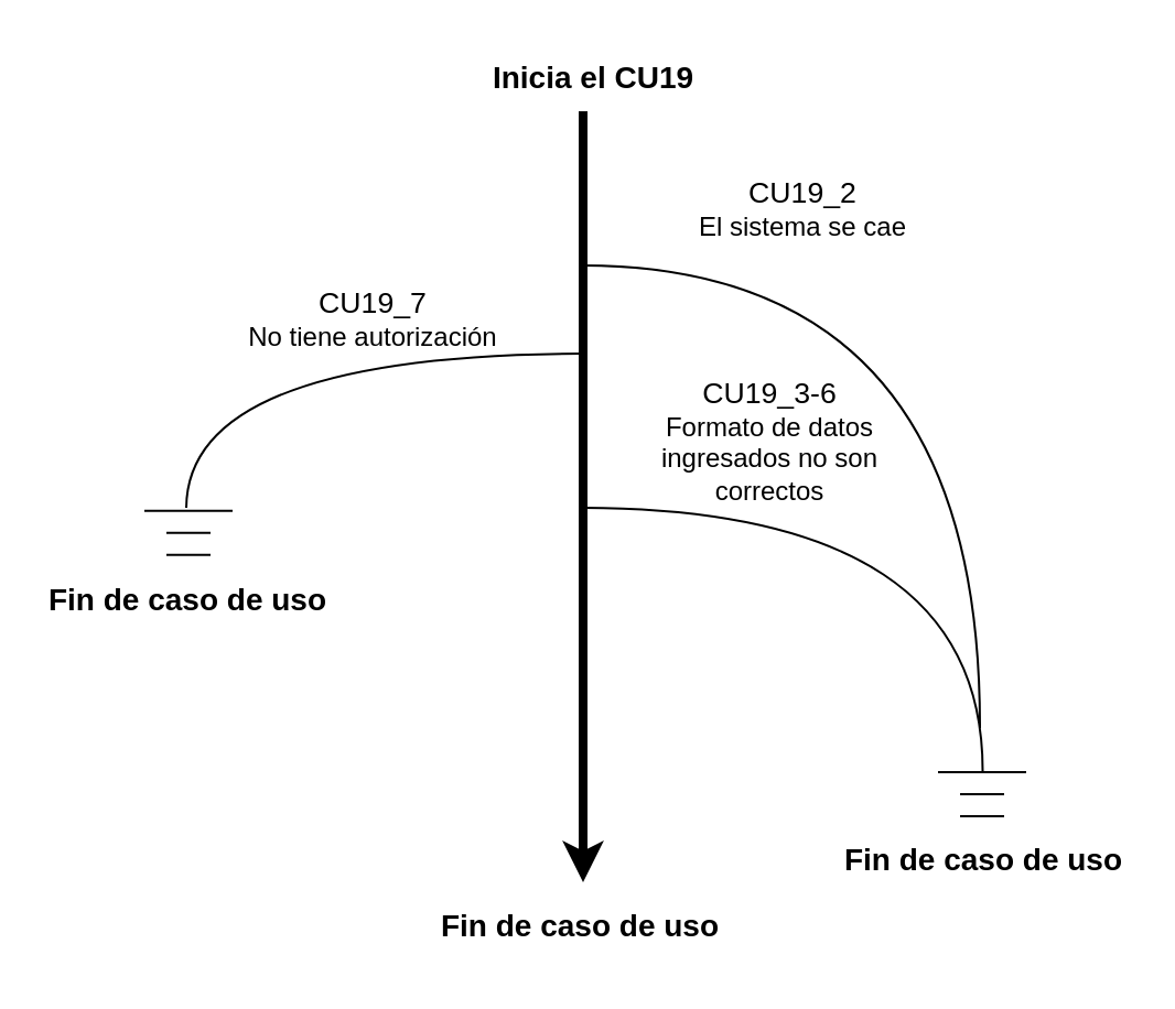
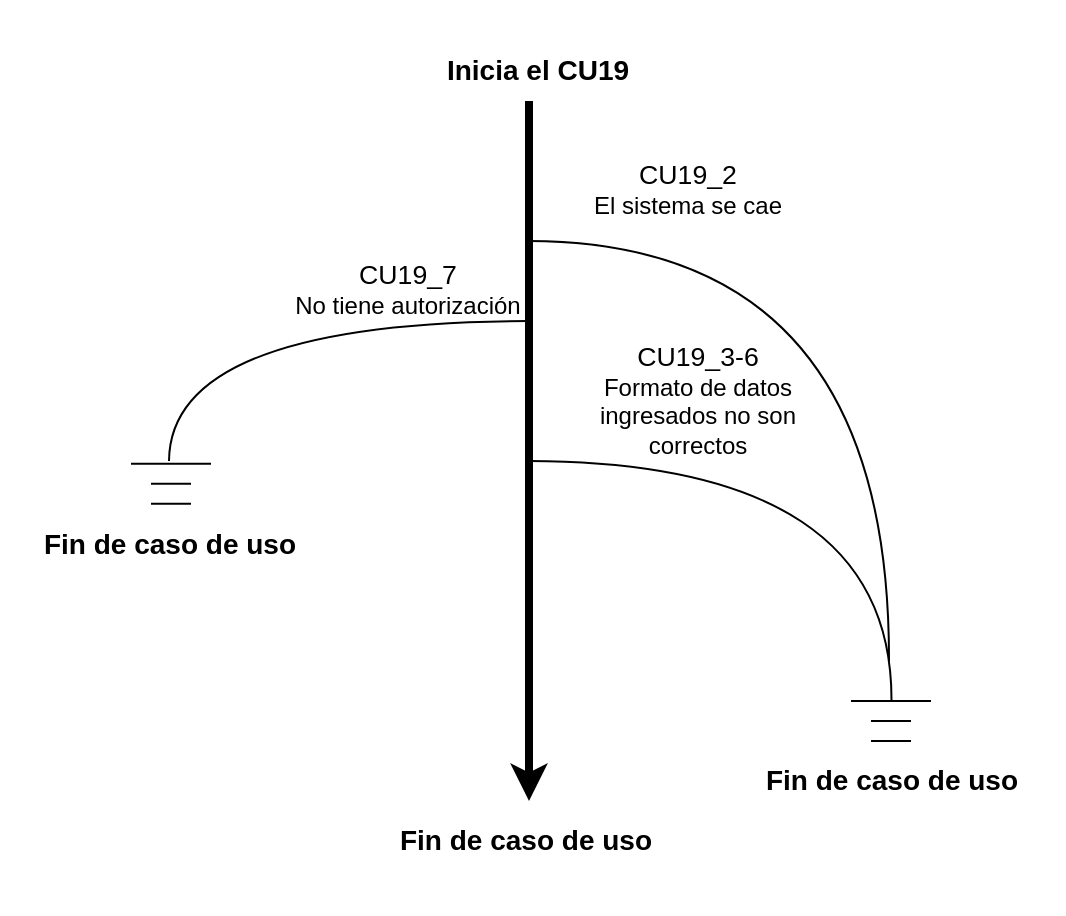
- <mxCell id="10" value="&lt;div&gt;&lt;span style=&quot;font-family: Arial; font-size: 10pt; background-color: initial;&quot;&gt;CU19_2&lt;/span&gt;&lt;/div&gt;&lt;div&gt;&lt;span style=&quot;background-color: initial;&quot;&gt;El sistema se cae&lt;/span&gt;&lt;br&gt;&lt;/div&gt;" style="text;html=1;align=center;verticalAlign=middle;whiteSpace=wrap;rounded=0;" vertex="1" parent="1"><mxGeometry x="314" y="80" width="100" height="30" as="geometry" /></mxCell>
+ <mxCell id="10" value="&lt;div&gt;&lt;span style=&quot;font-family: Arial; font-size: 10pt; background-color: initial;&quot;&gt;CU19_2&lt;/span&gt;&lt;/div&gt;&lt;div&gt;&lt;span style=&quot;background-color: initial;&quot;&gt;El sistema se cae&lt;/span&gt;&lt;br&gt;&lt;/div&gt;" style="text;html=1;align=center;verticalAlign=middle;whiteSpace=wrap;rounded=0;" vertex="1" parent="1"><mxGeometry x="294" y="80" width="100" height="30" as="geometry" /></mxCell>
- <mxCell id="16" value="&lt;span style=&quot;font-family: Arial; font-size: 13.333px;&quot;&gt;CU19_7&lt;/span&gt;&lt;br&gt;No tiene autorización&lt;div&gt;&lt;/div&gt;" style="text;html=1;align=center;verticalAlign=middle;whiteSpace=wrap;rounded=0;" vertex="1" parent="1"><mxGeometry x="104" y="130" width="130" height="30" as="geometry" /></mxCell>
+ <mxCell id="16" value="&lt;span style=&quot;font-family: Arial; font-size: 13.333px;&quot;&gt;CU19_7&lt;/span&gt;&lt;br&gt;No tiene autorización&lt;div&gt;&lt;/div&gt;" style="text;html=1;align=center;verticalAlign=middle;whiteSpace=wrap;rounded=0;" vertex="1" parent="1"><mxGeometry x="139" y="130" width="130" height="30" as="geometry" /></mxCell>
